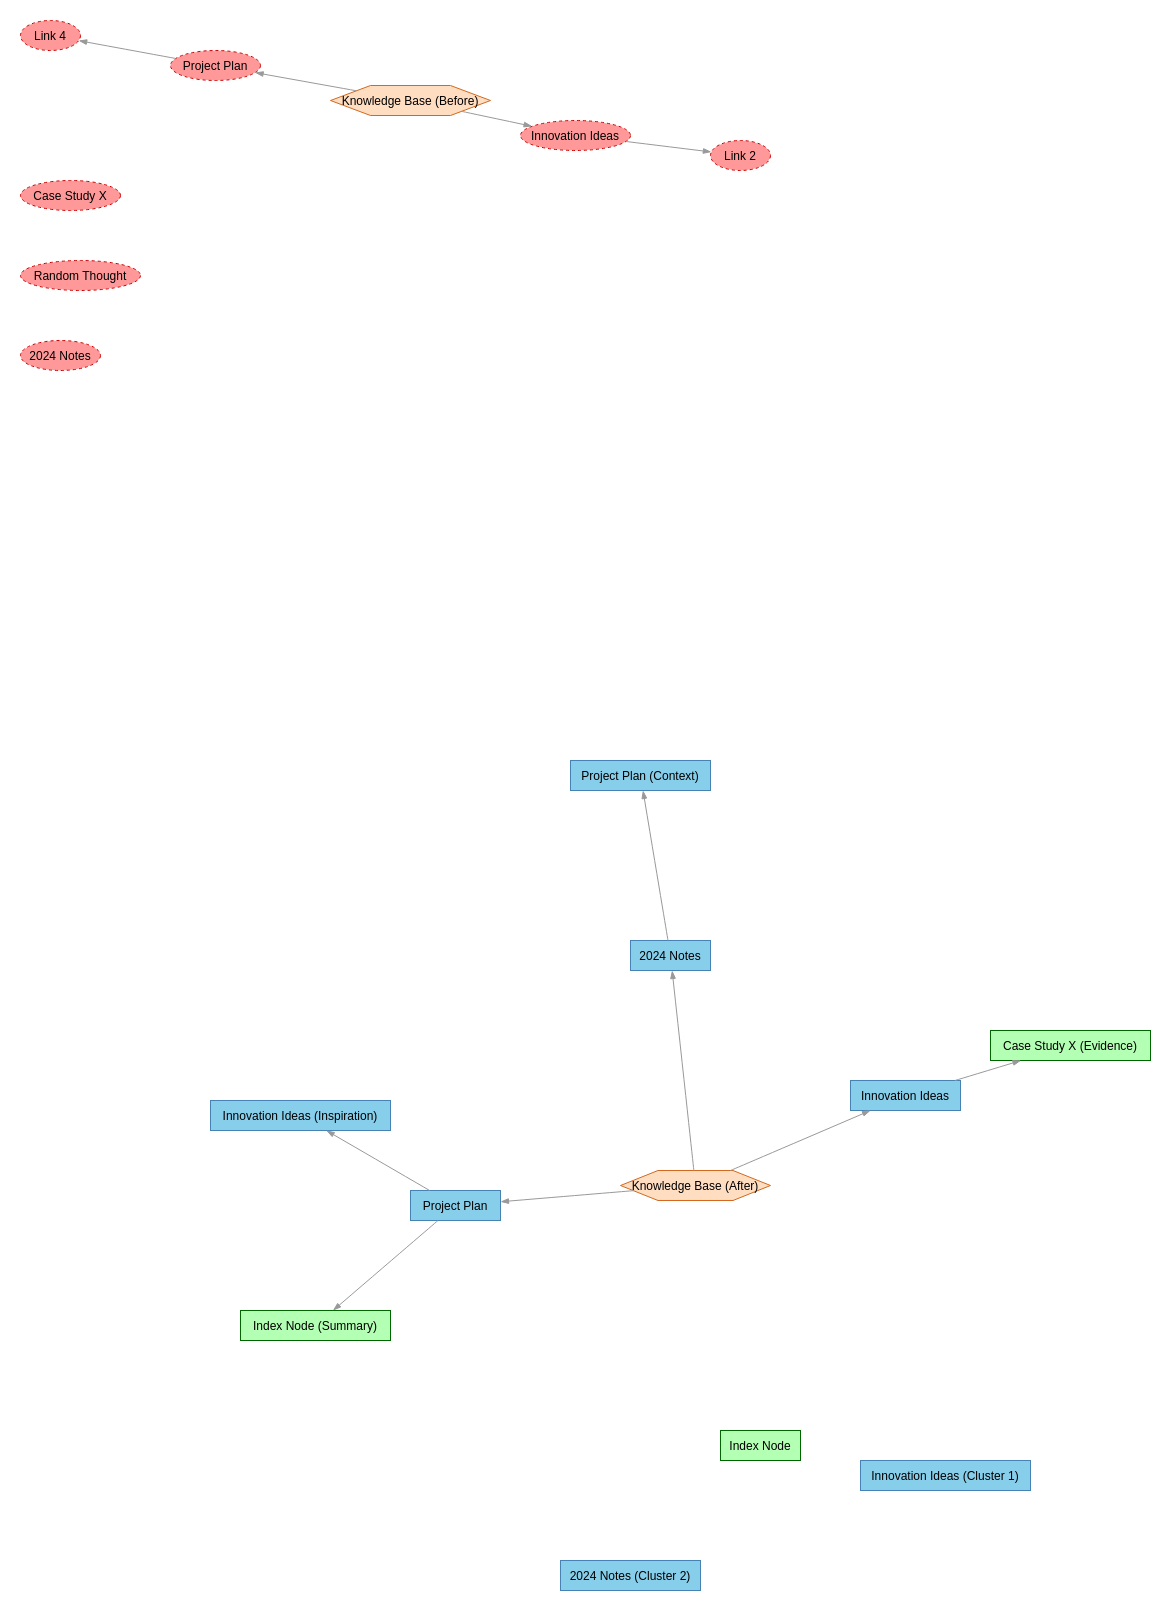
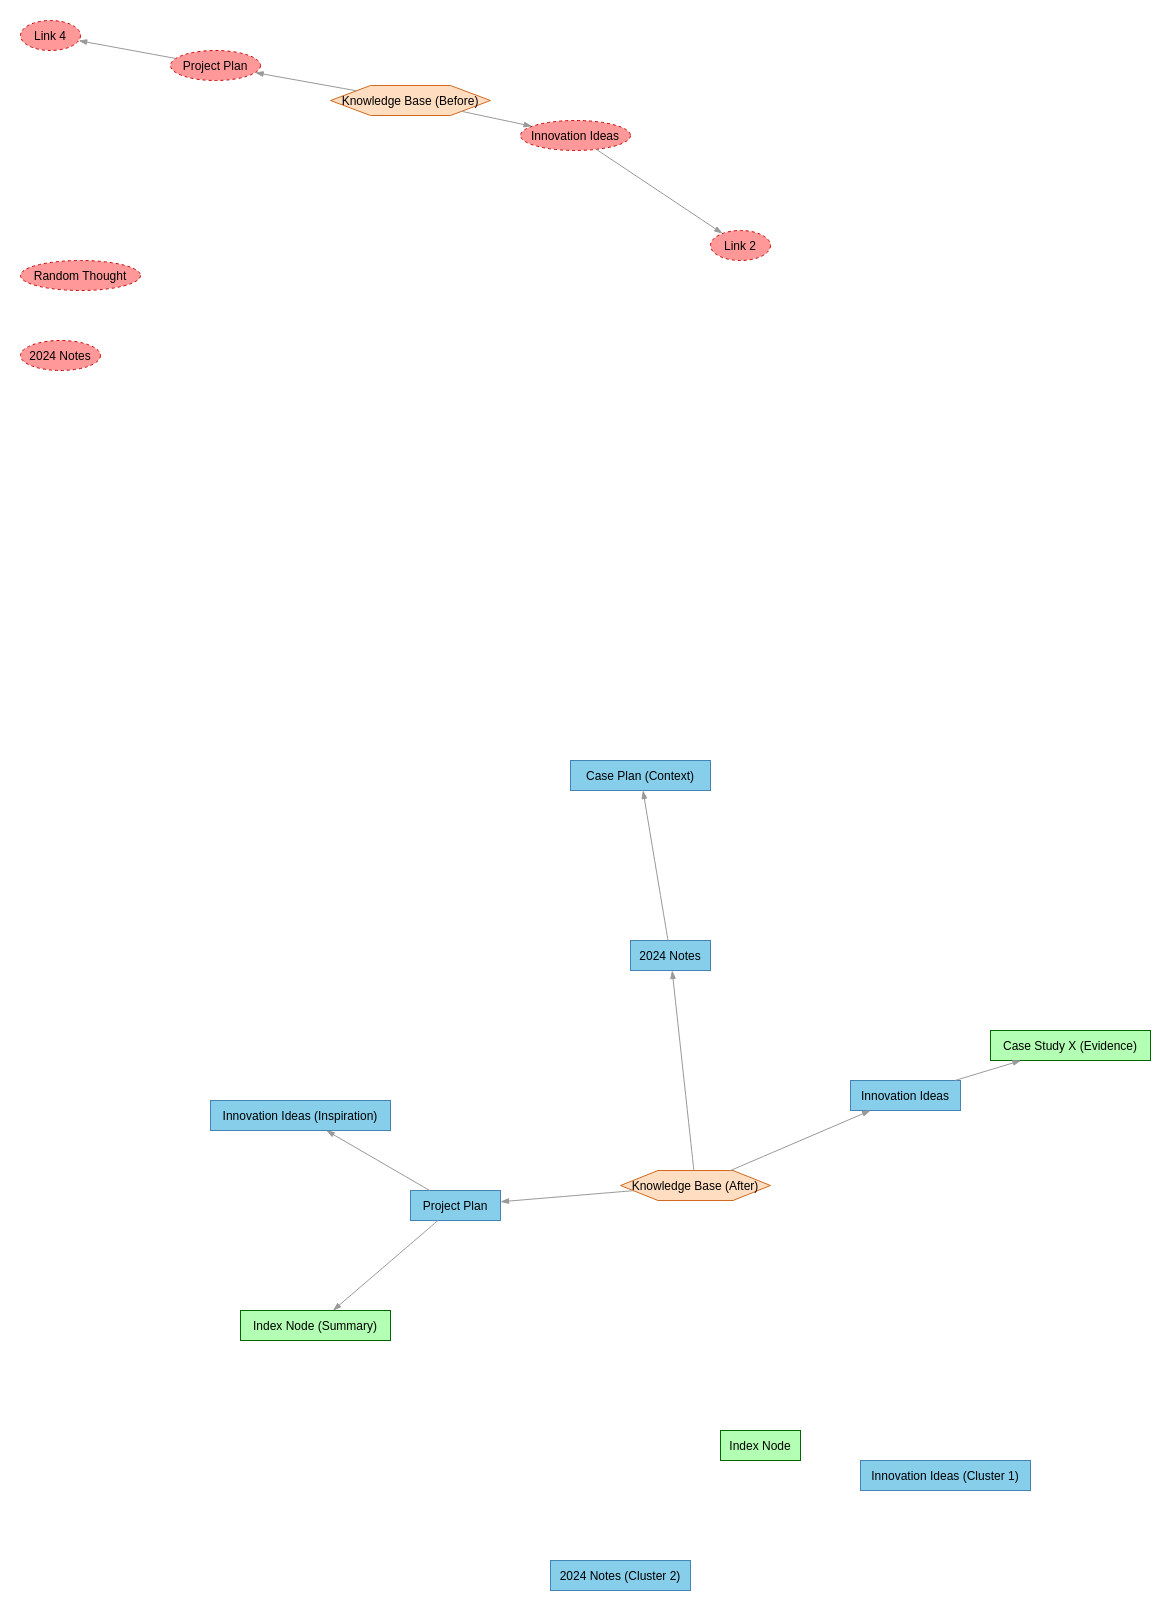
- <mxCell id="8" value="Link 2" style="shape=ellipse;fillColor=#ff9999;strokeColor=#cc0000;perimeter=ellipsePerimeter;dashed=1;" vertex="1" parent="1"><mxGeometry x="710" y="140" width="60" height="30" as="geometry" /></mxCell>
+ <mxCell id="8" value="Link 2" style="shape=ellipse;fillColor=#ff9999;strokeColor=#cc0000;perimeter=ellipsePerimeter;dashed=1;" vertex="1" parent="1"><mxGeometry x="710" y="230" width="60" height="30" as="geometry" /></mxCell>
- <mxCell id="4" value="Case Study X" style="shape=ellipse;fillColor=#ff9999;strokeColor=#cc0000;perimeter=ellipsePerimeter;dashed=1;" vertex="1" parent="1"><mxGeometry x="20" y="180" width="100" height="30" as="geometry" /></mxCell>
- <mxCell id="16" value="Project Plan (Context)" style="shape=rectangle;fillColor=#87ceeb;strokeColor=#4682b4;perimeter=rectanglePerimeter;" vertex="1" parent="1"><mxGeometry x="570" y="760" width="140" height="30" as="geometry" /></mxCell>
+ <mxCell id="16" value="Case Plan (Context)" style="shape=rectangle;fillColor=#87ceeb;strokeColor=#4682b4;perimeter=rectanglePerimeter;" vertex="1" parent="1"><mxGeometry x="570" y="760" width="140" height="30" as="geometry" /></mxCell>
- <mxCell id="20" value="2024 Notes (Cluster 2)" style="shape=rectangle;fillColor=#87ceeb;strokeColor=#4682b4;perimeter=rectanglePerimeter;" vertex="1" parent="1"><mxGeometry x="560" y="1560" width="140" height="30" as="geometry" /></mxCell>
+ <mxCell id="20" value="2024 Notes (Cluster 2)" style="shape=rectangle;fillColor=#87ceeb;strokeColor=#4682b4;perimeter=rectanglePerimeter;" vertex="1" parent="1"><mxGeometry x="550" y="1560" width="140" height="30" as="geometry" /></mxCell>
